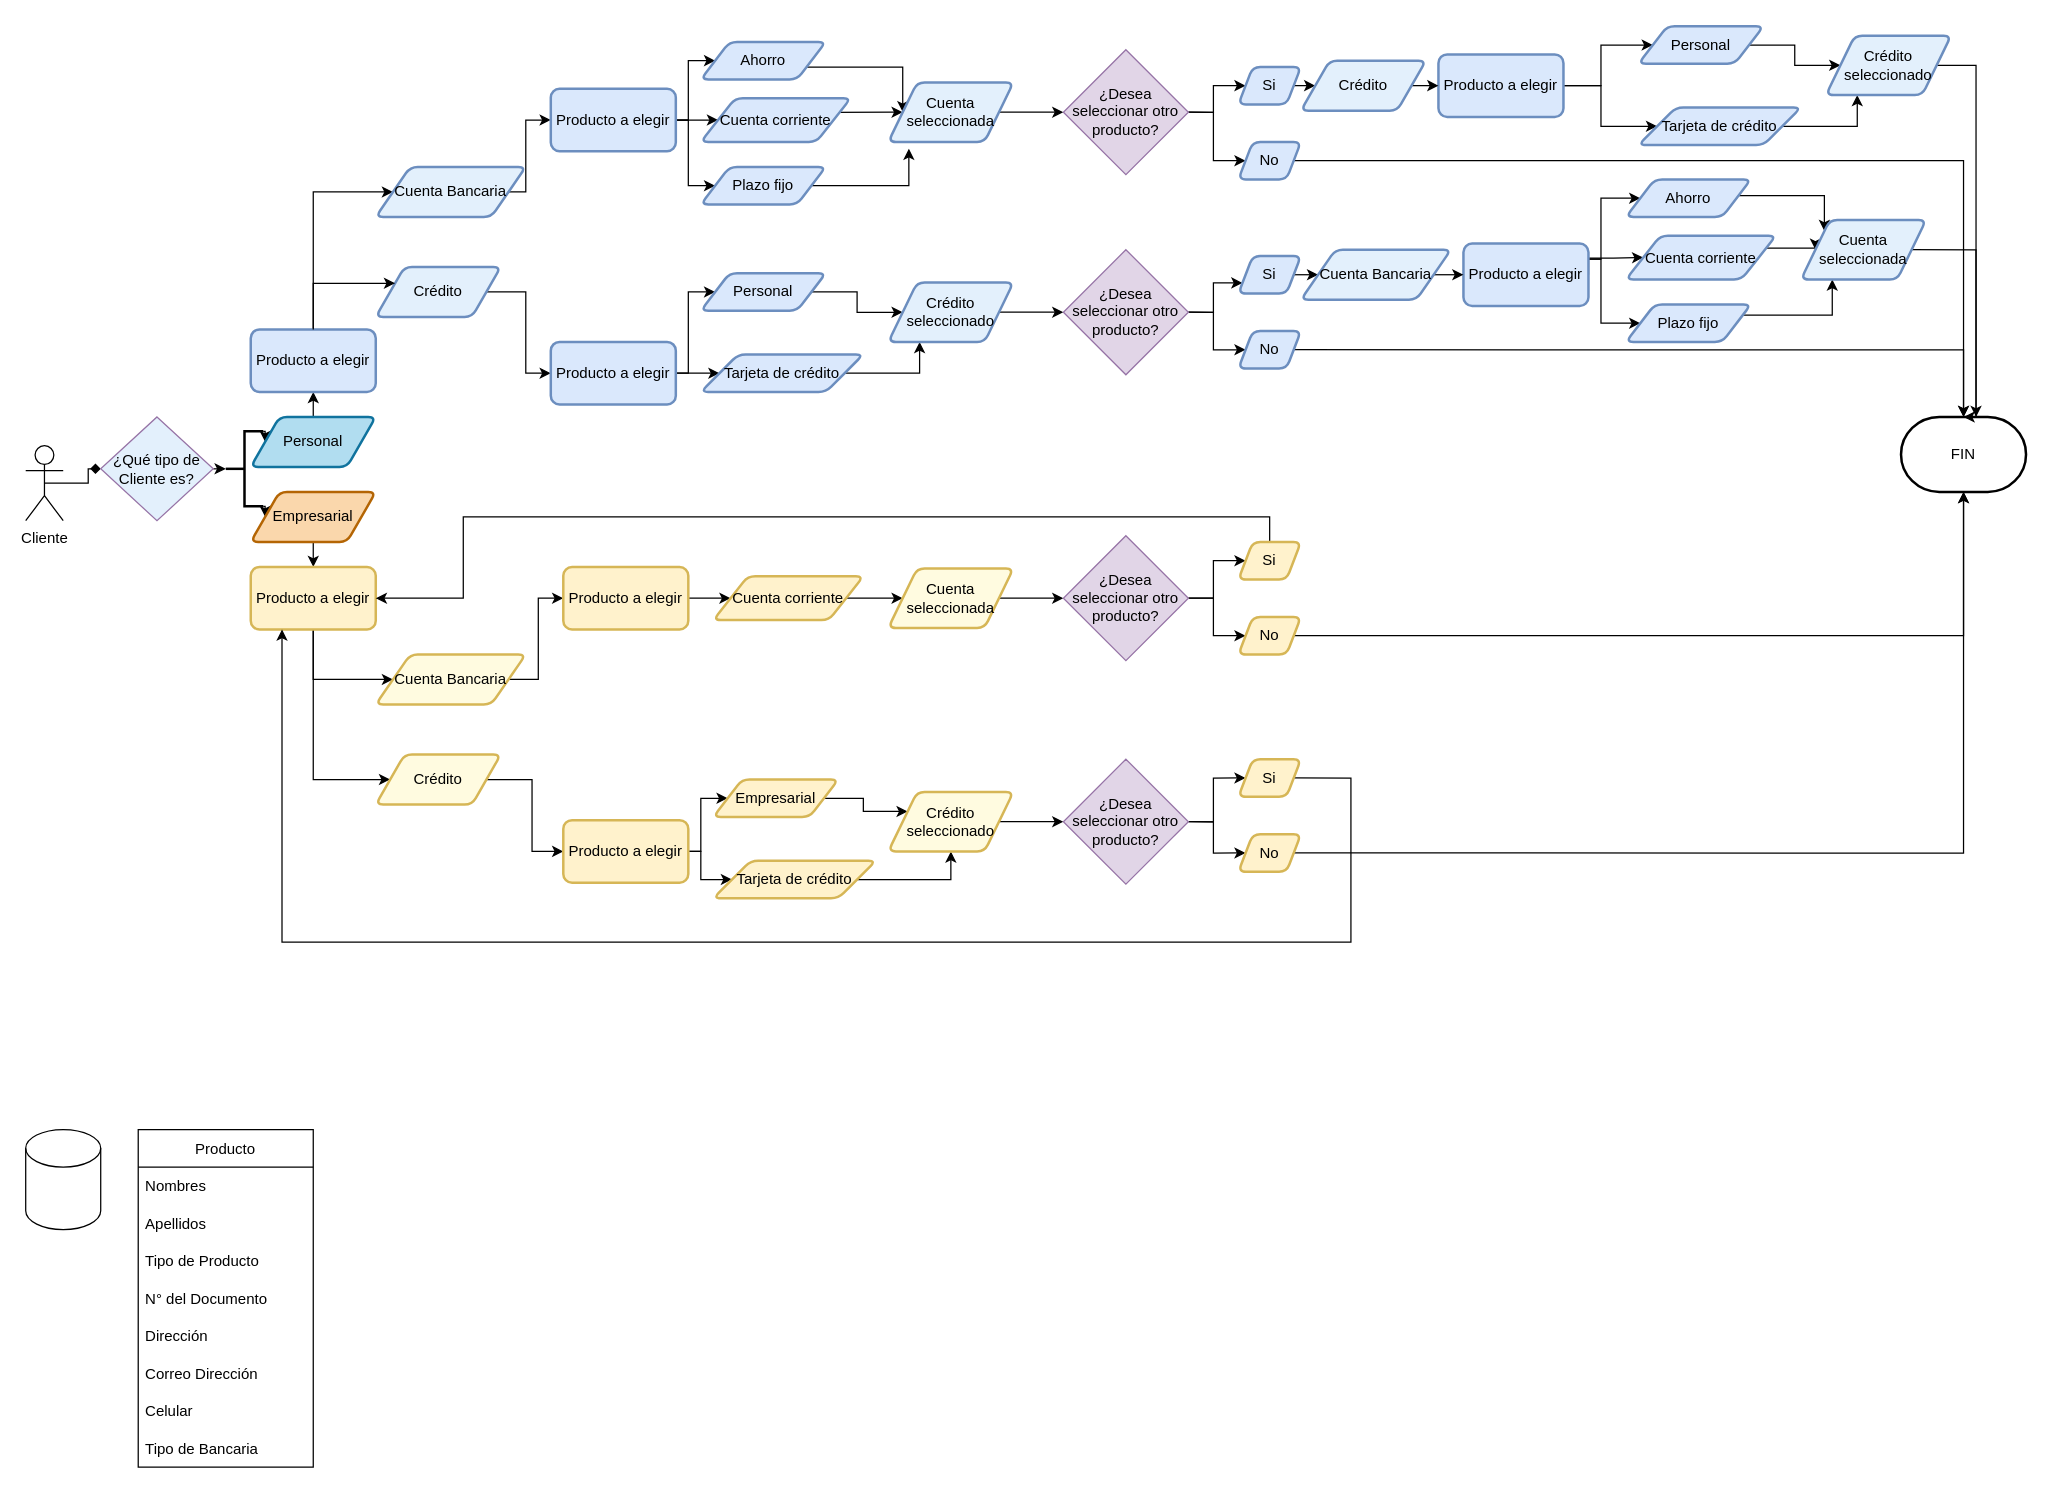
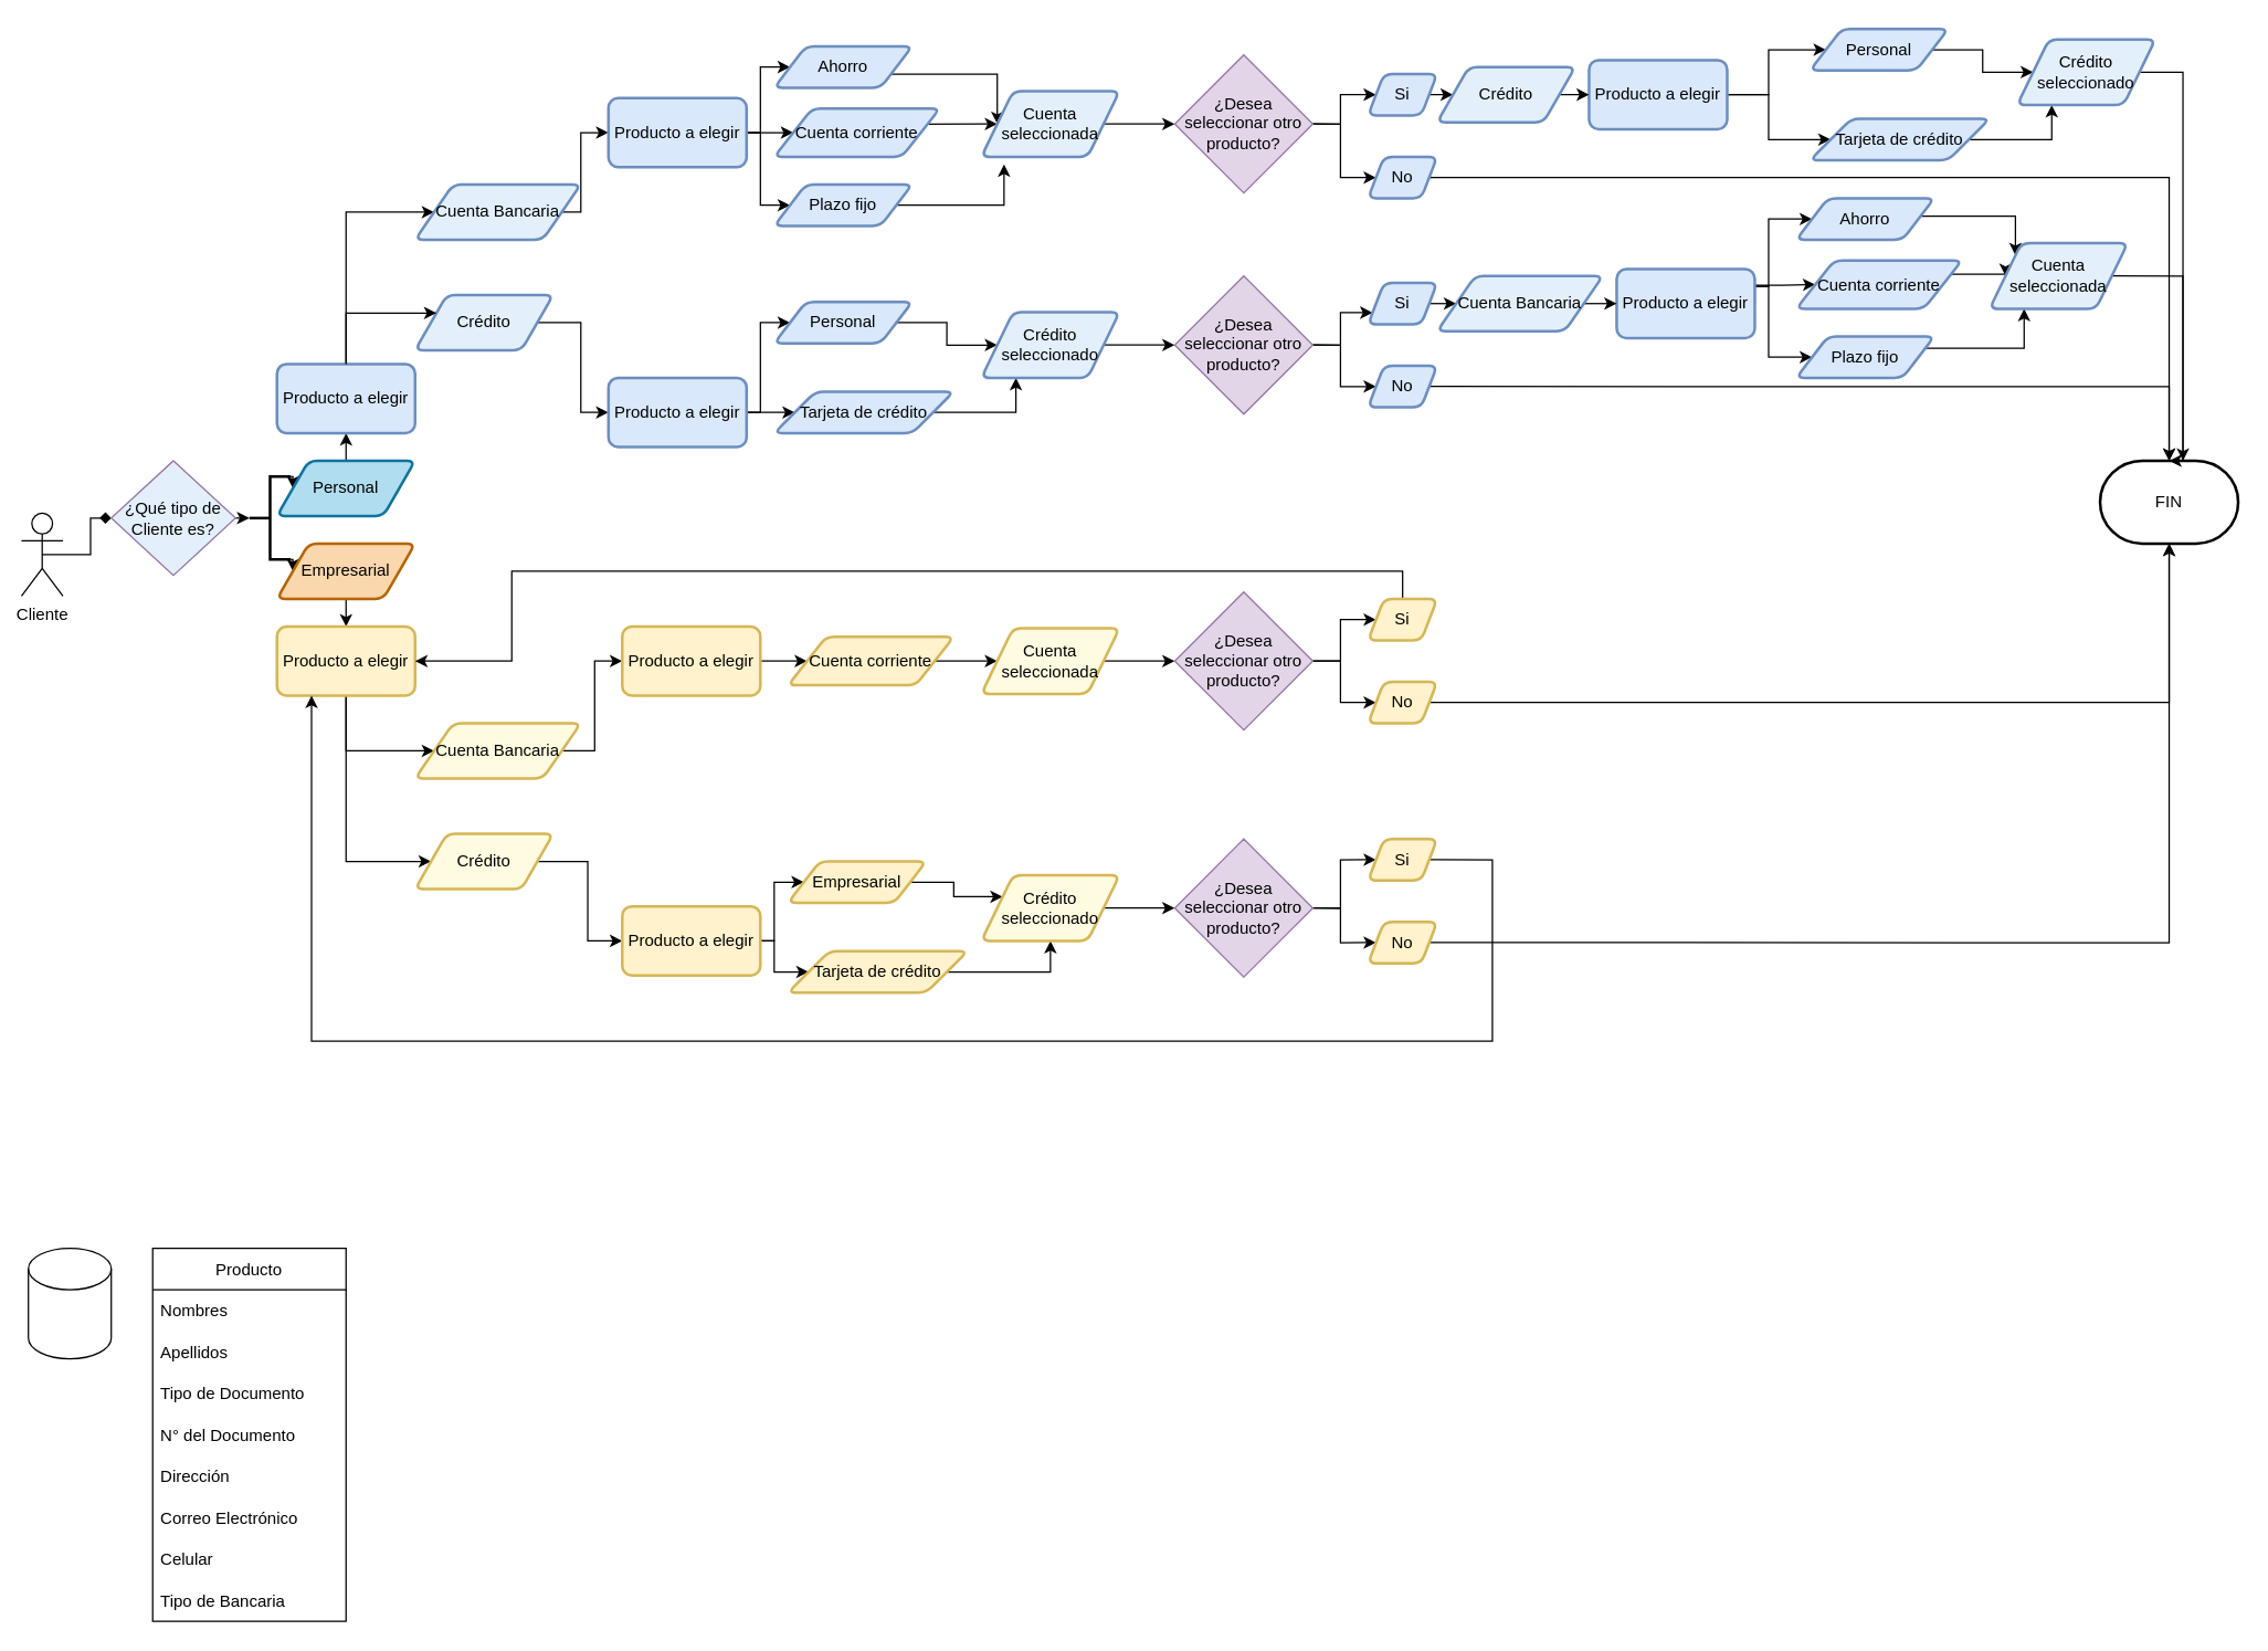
- <mxCell id="12" value="Cliente" style="shape=umlActor;verticalLabelPosition=bottom;verticalAlign=top;html=1;outlineConnect=0;" vertex="1" parent="1"><mxGeometry x="20" y="356" width="30" height="60" as="geometry" /></mxCell>
+ <mxCell id="12" value="Cliente" style="shape=umlActor;verticalLabelPosition=bottom;verticalAlign=top;html=1;outlineConnect=0;" vertex="1" parent="1"><mxGeometry x="15" y="371" width="30" height="60" as="geometry" /></mxCell>
- <mxCell id="5" value="Tipo de Producto" style="text;strokeColor=none;fillColor=none;align=left;verticalAlign=middle;spacingLeft=4;spacingRight=4;overflow=hidden;points=[[0,0.5],[1,0.5]];portConstraint=eastwest;rotatable=0;" vertex="1" parent="2"><mxGeometry y="90" width="140" height="30" as="geometry" /></mxCell>
+ <mxCell id="5" value="Tipo de Documento" style="text;strokeColor=none;fillColor=none;align=left;verticalAlign=middle;spacingLeft=4;spacingRight=4;overflow=hidden;points=[[0,0.5],[1,0.5]];portConstraint=eastwest;rotatable=0;" vertex="1" parent="2"><mxGeometry y="90" width="140" height="30" as="geometry" /></mxCell>
- <mxCell id="8" value="Correo Dirección" style="text;strokeColor=none;fillColor=none;align=left;verticalAlign=middle;spacingLeft=4;spacingRight=4;overflow=hidden;points=[[0,0.5],[1,0.5]];portConstraint=eastwest;rotatable=0;" vertex="1" parent="2"><mxGeometry y="180" width="140" height="30" as="geometry" /></mxCell>
+ <mxCell id="8" value="Correo Electrónico" style="text;strokeColor=none;fillColor=none;align=left;verticalAlign=middle;spacingLeft=4;spacingRight=4;overflow=hidden;points=[[0,0.5],[1,0.5]];portConstraint=eastwest;rotatable=0;" vertex="1" parent="2"><mxGeometry y="180" width="140" height="30" as="geometry" /></mxCell>
